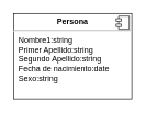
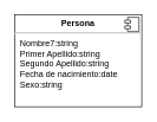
- <mxCell id="2" value="&lt;p style=&quot;margin: 0px ; margin-top: 6px ; text-align: center&quot;&gt;&lt;b&gt;Persona&lt;/b&gt;&lt;/p&gt;&lt;hr&gt;&lt;p style=&quot;margin: 0px ; margin-left: 8px&quot;&gt;Nombre1:string&lt;/p&gt;&lt;p style=&quot;margin: 0px ; margin-left: 8px&quot;&gt;Primer Apellido:string&lt;/p&gt;&lt;p style=&quot;margin: 0px ; margin-left: 8px&quot;&gt;Segundo Apellido:string&lt;/p&gt;&lt;p style=&quot;margin: 0px ; margin-left: 8px&quot;&gt;Fecha de nacimiento:date&lt;/p&gt;&lt;p style=&quot;margin: 0px ; margin-left: 8px&quot;&gt;Sexo:string&lt;/p&gt;&lt;p style=&quot;margin: 0px ; margin-left: 8px&quot;&gt;&lt;br&gt;&lt;/p&gt;" style="align=left;overflow=fill;html=1;" parent="1" vertex="1"><mxGeometry x="20" y="20" width="180" height="130" as="geometry" /></mxCell>
+ <mxCell id="2" value="&lt;p style=&quot;margin: 0px ; margin-top: 6px ; text-align: center&quot;&gt;&lt;b&gt;Persona&lt;/b&gt;&lt;/p&gt;&lt;hr&gt;&lt;p style=&quot;margin: 0px ; margin-left: 8px&quot;&gt;Nombre7:string&lt;/p&gt;&lt;p style=&quot;margin: 0px ; margin-left: 8px&quot;&gt;Primer Apellido:string&lt;/p&gt;&lt;p style=&quot;margin: 0px ; margin-left: 8px&quot;&gt;Segundo Apellido:string&lt;/p&gt;&lt;p style=&quot;margin: 0px ; margin-left: 8px&quot;&gt;Fecha de nacimiento:date&lt;/p&gt;&lt;p style=&quot;margin: 0px ; margin-left: 8px&quot;&gt;Sexo:string&lt;/p&gt;&lt;p style=&quot;margin: 0px ; margin-left: 8px&quot;&gt;&lt;br&gt;&lt;/p&gt;" style="align=left;overflow=fill;html=1;" parent="1" vertex="1"><mxGeometry x="20" y="20" width="180" height="130" as="geometry" /></mxCell>
